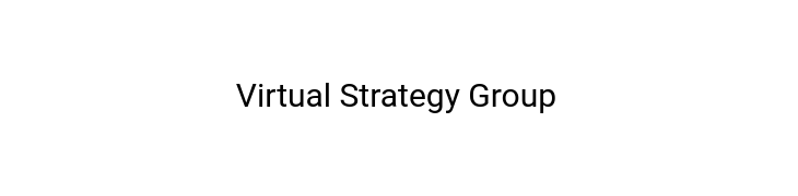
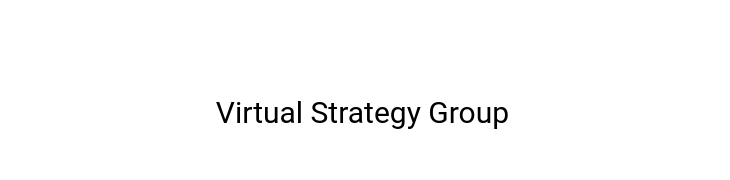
- <mxCell id="2" value="Virtual Strategy Group" style="text;strokeColor=none;fillColor=none;align=center;verticalAlign=middle;whiteSpace=wrap;rounded=0;fontFamily=Roboto;fontSource=https%3A%2F%2Ffonts.googleapis.com%2Fcss%3Ffamily%3DRoboto;html=1;" vertex="1" parent="1"><mxGeometry x="20" y="20" width="250" height="30" as="geometry" /></mxCell>
+ <mxCell id="2" value="Virtual Strategy Group" style="text;strokeColor=none;fillColor=none;align=center;verticalAlign=middle;whiteSpace=wrap;rounded=0;fontFamily=Roboto;fontSource=https%3A%2F%2Ffonts.googleapis.com%2Fcss%3Ffamily%3DRoboto;html=1;" vertex="1" parent="1"><mxGeometry x="20" y="30" width="250" height="30" as="geometry" /></mxCell>
